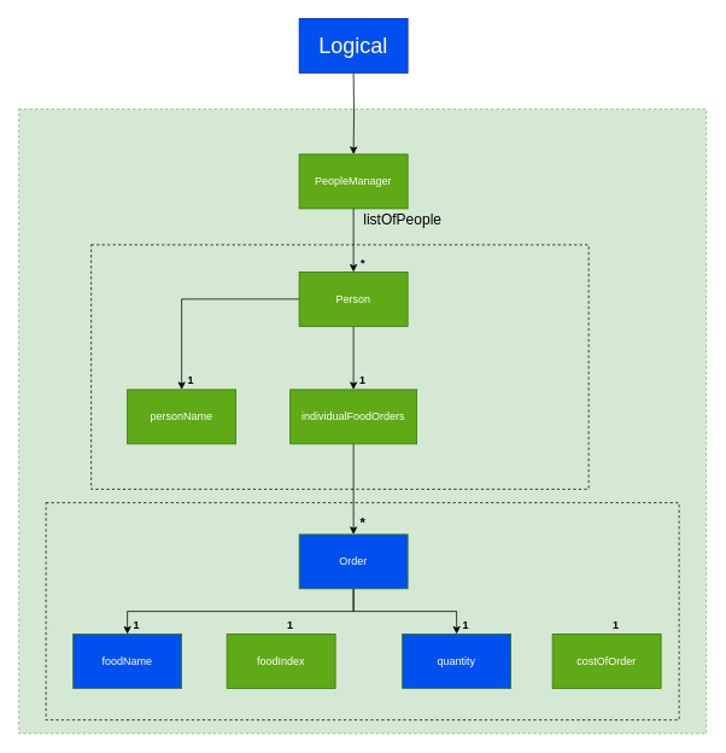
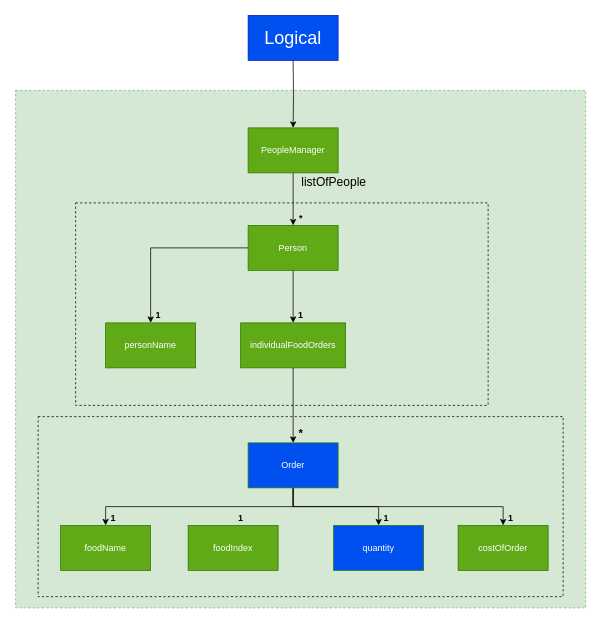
+ <mxCell id="16" style="edgeStyle=orthogonalEdgeStyle;rounded=0;orthogonalLoop=1;jettySize=auto;html=1;entryX=0.5;entryY=0;entryDx=0;entryDy=0;exitX=0.5;exitY=1;exitDx=0;exitDy=0;" edge="1" parent="1" source="17" target="24"><mxGeometry relative="1" as="geometry" /></mxCell>
- <mxCell id="18" value="foodName" style="rounded=0;whiteSpace=wrap;html=1;fillColor=#0050ef;strokeColor=#2D7600;fontColor=#ffffff;" vertex="1" parent="1"><mxGeometry x="80" y="700" width="120" height="60" as="geometry" /></mxCell>
+ <mxCell id="18" value="foodName" style="rounded=0;whiteSpace=wrap;html=1;fillColor=#60a917;strokeColor=#2D7600;fontColor=#ffffff;" vertex="1" parent="1"><mxGeometry x="80" y="700" width="120" height="60" as="geometry" /></mxCell>
